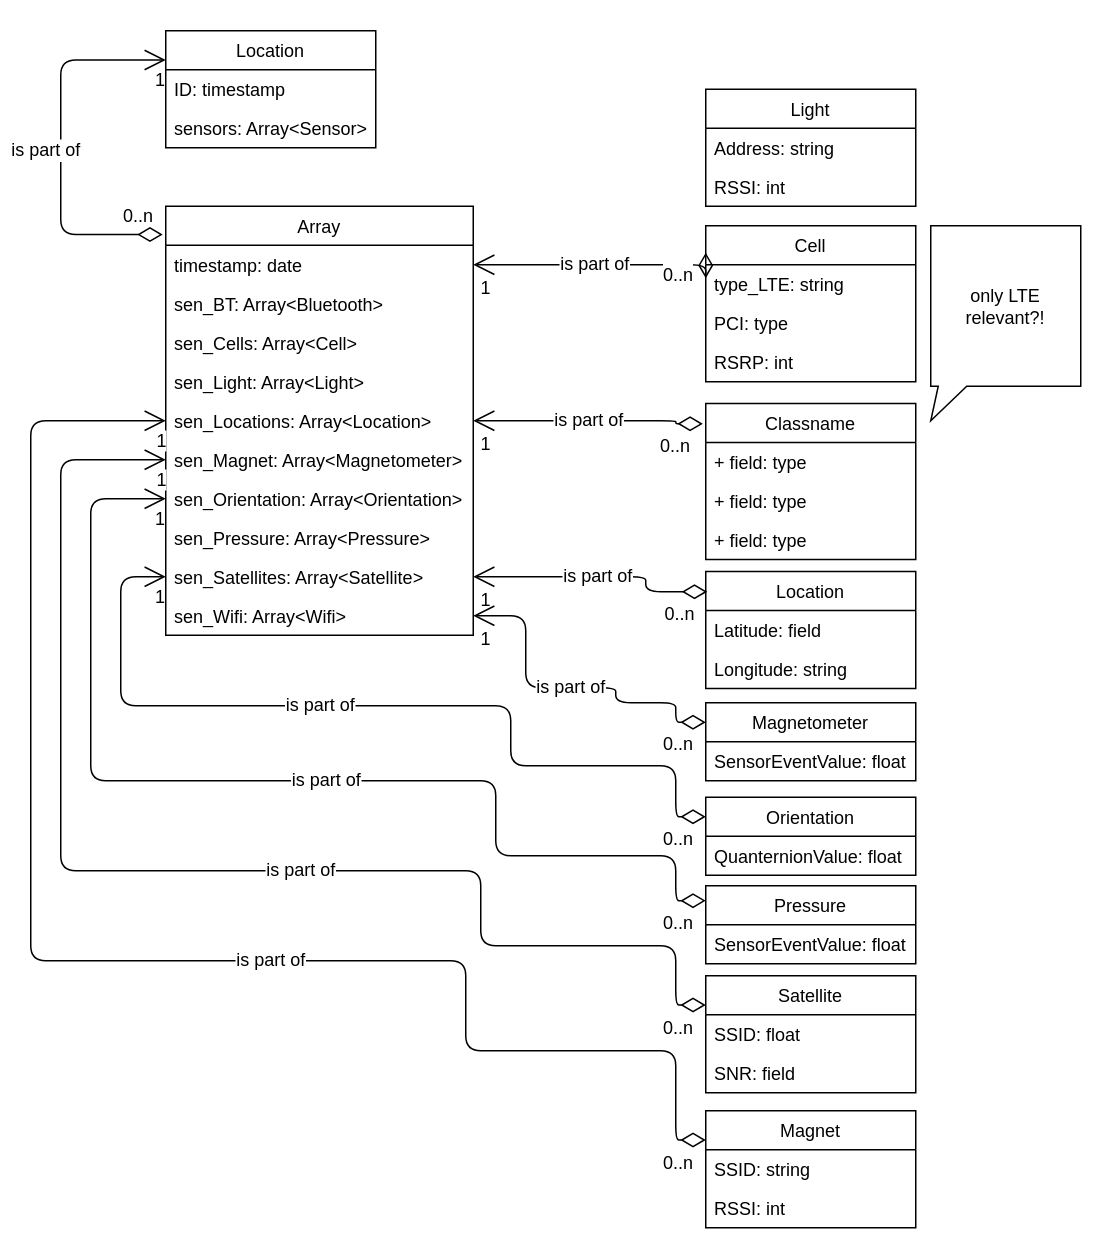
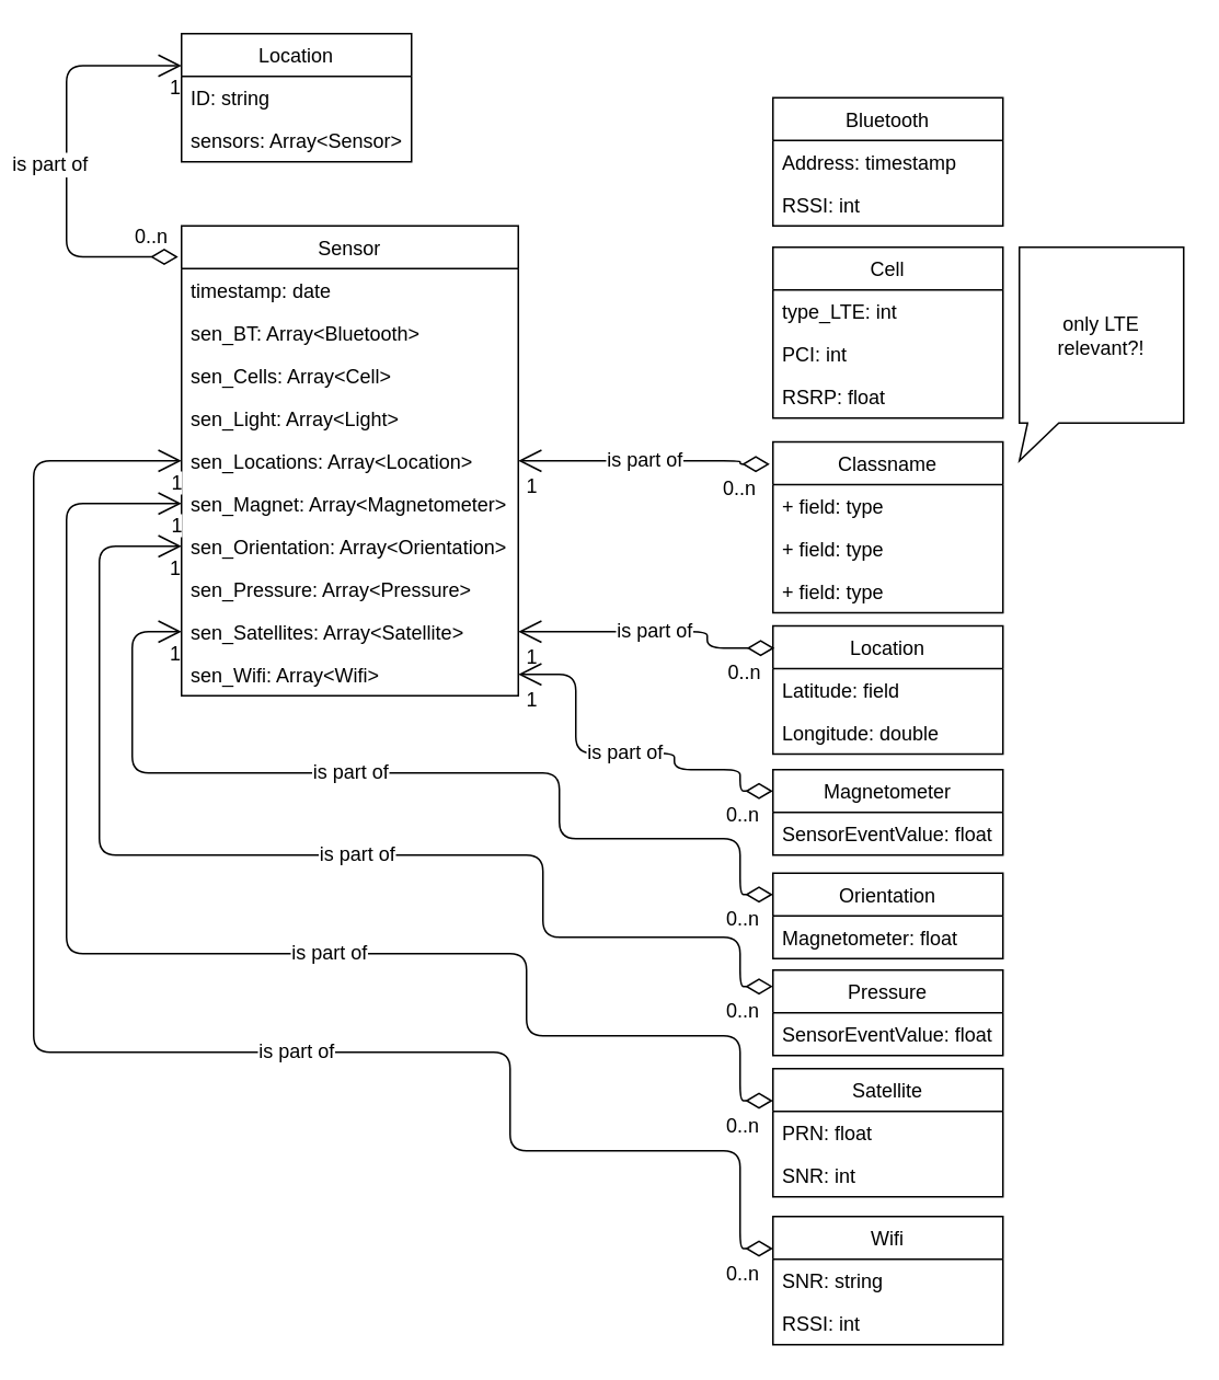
- <mxCell id="3" value="ID: timestamp" style="text;strokeColor=none;fillColor=none;align=left;verticalAlign=top;spacingLeft=4;spacingRight=4;overflow=hidden;rotatable=0;points=[[0,0.5],[1,0.5]];portConstraint=eastwest;" parent="2" vertex="1"><mxGeometry y="26" width="140" height="26" as="geometry" /></mxCell>
+ <mxCell id="3" value="ID: string" style="text;strokeColor=none;fillColor=none;align=left;verticalAlign=top;spacingLeft=4;spacingRight=4;overflow=hidden;rotatable=0;points=[[0,0.5],[1,0.5]];portConstraint=eastwest;" parent="2" vertex="1"><mxGeometry y="26" width="140" height="26" as="geometry" /></mxCell>
- <mxCell id="19" value="Light" style="swimlane;fontStyle=0;childLayout=stackLayout;horizontal=1;startSize=26;fillColor=none;horizontalStack=0;resizeParent=1;resizeParentMax=0;resizeLast=0;collapsible=1;marginBottom=0;" parent="1" vertex="1"><mxGeometry x="470" y="59" width="140" height="78" as="geometry"><mxRectangle x="80" y="157" width="80" height="20" as="alternateBounds" /></mxGeometry></mxCell>
+ <mxCell id="19" value="Bluetooth" style="swimlane;fontStyle=0;childLayout=stackLayout;horizontal=1;startSize=26;fillColor=none;horizontalStack=0;resizeParent=1;resizeParentMax=0;resizeLast=0;collapsible=1;marginBottom=0;" parent="1" vertex="1"><mxGeometry x="470" y="59" width="140" height="78" as="geometry"><mxRectangle x="80" y="157" width="80" height="20" as="alternateBounds" /></mxGeometry></mxCell>
- <mxCell id="20" value="Address: string" style="text;strokeColor=none;fillColor=none;align=left;verticalAlign=top;spacingLeft=4;spacingRight=4;overflow=hidden;rotatable=0;points=[[0,0.5],[1,0.5]];portConstraint=eastwest;" parent="19" vertex="1"><mxGeometry y="26" width="140" height="26" as="geometry" /></mxCell>
+ <mxCell id="20" value="Address: timestamp" style="text;strokeColor=none;fillColor=none;align=left;verticalAlign=top;spacingLeft=4;spacingRight=4;overflow=hidden;rotatable=0;points=[[0,0.5],[1,0.5]];portConstraint=eastwest;" parent="19" vertex="1"><mxGeometry y="26" width="140" height="26" as="geometry" /></mxCell>
- <mxCell id="5" value="Array" style="swimlane;fontStyle=0;childLayout=stackLayout;horizontal=1;startSize=26;fillColor=none;horizontalStack=0;resizeParent=1;resizeParentMax=0;resizeLast=0;collapsible=1;marginBottom=0;" parent="1" vertex="1"><mxGeometry x="110" y="137" width="205" height="286" as="geometry" /></mxCell>
+ <mxCell id="5" value="Sensor" style="swimlane;fontStyle=0;childLayout=stackLayout;horizontal=1;startSize=26;fillColor=none;horizontalStack=0;resizeParent=1;resizeParentMax=0;resizeLast=0;collapsible=1;marginBottom=0;" parent="1" vertex="1"><mxGeometry x="110" y="137" width="205" height="286" as="geometry" /></mxCell>
- <mxCell id="43" value="is part of" style="endArrow=open;html=1;endSize=12;startArrow=diamondThin;startSize=14;startFill=0;edgeStyle=orthogonalEdgeStyle;fontSize=12;exitX=0;exitY=0.173;exitDx=0;exitDy=0;entryX=1;entryY=0.5;entryDx=0;entryDy=0;exitPerimeter=0;" parent="1" source="22" target="6" edge="1"><mxGeometry relative="1" as="geometry"><mxPoint x="470" y="190" as="sourcePoint" /><mxPoint x="318" y="259" as="targetPoint" /><Array as="points"><mxPoint x="470" y="176" /></Array></mxGeometry></mxCell>
- <mxCell id="44" value="0..n" style="resizable=0;html=1;align=left;verticalAlign=top;labelBackgroundColor=#ffffff;fontSize=12;" parent="43" connectable="0" vertex="1"><mxGeometry x="-1" relative="1" as="geometry"><mxPoint x="-30" y="1" as="offset" /></mxGeometry></mxCell>
- <mxCell id="45" value="1" style="resizable=0;html=1;align=right;verticalAlign=top;labelBackgroundColor=#ffffff;fontSize=12;" parent="43" connectable="0" vertex="1"><mxGeometry x="1" relative="1" as="geometry"><mxPoint x="12" y="2" as="offset" /></mxGeometry></mxCell>
- <mxCell id="23" value="type_LTE: string" style="text;strokeColor=none;fillColor=none;align=left;verticalAlign=top;spacingLeft=4;spacingRight=4;overflow=hidden;rotatable=0;points=[[0,0.5],[1,0.5]];portConstraint=eastwest;" parent="22" vertex="1"><mxGeometry y="26" width="140" height="26" as="geometry" /></mxCell>
+ <mxCell id="23" value="type_LTE: int" style="text;strokeColor=none;fillColor=none;align=left;verticalAlign=top;spacingLeft=4;spacingRight=4;overflow=hidden;rotatable=0;points=[[0,0.5],[1,0.5]];portConstraint=eastwest;" parent="22" vertex="1"><mxGeometry y="26" width="140" height="26" as="geometry" /></mxCell>
- <mxCell id="24" value="PCI: type" style="text;strokeColor=none;fillColor=none;align=left;verticalAlign=top;spacingLeft=4;spacingRight=4;overflow=hidden;rotatable=0;points=[[0,0.5],[1,0.5]];portConstraint=eastwest;" parent="22" vertex="1"><mxGeometry y="52" width="140" height="26" as="geometry" /></mxCell>
+ <mxCell id="24" value="PCI: int" style="text;strokeColor=none;fillColor=none;align=left;verticalAlign=top;spacingLeft=4;spacingRight=4;overflow=hidden;rotatable=0;points=[[0,0.5],[1,0.5]];portConstraint=eastwest;" parent="22" vertex="1"><mxGeometry y="52" width="140" height="26" as="geometry" /></mxCell>
- <mxCell id="25" value="RSRP: int" style="text;strokeColor=none;fillColor=none;align=left;verticalAlign=top;spacingLeft=4;spacingRight=4;overflow=hidden;rotatable=0;points=[[0,0.5],[1,0.5]];portConstraint=eastwest;" parent="22" vertex="1"><mxGeometry y="78" width="140" height="26" as="geometry" /></mxCell>
+ <mxCell id="25" value="RSRP: float" style="text;strokeColor=none;fillColor=none;align=left;verticalAlign=top;spacingLeft=4;spacingRight=4;overflow=hidden;rotatable=0;points=[[0,0.5],[1,0.5]];portConstraint=eastwest;" parent="22" vertex="1"><mxGeometry y="78" width="140" height="26" as="geometry" /></mxCell>
- <mxCell id="29" value="Longitude: string" style="text;strokeColor=none;fillColor=none;align=left;verticalAlign=top;spacingLeft=4;spacingRight=4;overflow=hidden;rotatable=0;points=[[0,0.5],[1,0.5]];portConstraint=eastwest;" parent="27" vertex="1"><mxGeometry y="52" width="140" height="26" as="geometry" /></mxCell>
+ <mxCell id="29" value="Longitude: double" style="text;strokeColor=none;fillColor=none;align=left;verticalAlign=top;spacingLeft=4;spacingRight=4;overflow=hidden;rotatable=0;points=[[0,0.5],[1,0.5]];portConstraint=eastwest;" parent="27" vertex="1"><mxGeometry y="52" width="140" height="26" as="geometry" /></mxCell>
- <mxCell id="37" value="QuanternionValue: float" style="text;strokeColor=none;fillColor=none;align=left;verticalAlign=top;spacingLeft=4;spacingRight=4;overflow=hidden;rotatable=0;points=[[0,0.5],[1,0.5]];portConstraint=eastwest;" parent="36" vertex="1"><mxGeometry y="26" width="140" height="26" as="geometry" /></mxCell>
+ <mxCell id="37" value="Magnetometer: float" style="text;strokeColor=none;fillColor=none;align=left;verticalAlign=top;spacingLeft=4;spacingRight=4;overflow=hidden;rotatable=0;points=[[0,0.5],[1,0.5]];portConstraint=eastwest;" parent="36" vertex="1"><mxGeometry y="26" width="140" height="26" as="geometry" /></mxCell>
- <mxCell id="41" value="SSID: float" style="text;strokeColor=none;fillColor=none;align=left;verticalAlign=top;spacingLeft=4;spacingRight=4;overflow=hidden;rotatable=0;points=[[0,0.5],[1,0.5]];portConstraint=eastwest;" parent="40" vertex="1"><mxGeometry y="26" width="140" height="26" as="geometry" /></mxCell>
+ <mxCell id="41" value="PRN: float" style="text;strokeColor=none;fillColor=none;align=left;verticalAlign=top;spacingLeft=4;spacingRight=4;overflow=hidden;rotatable=0;points=[[0,0.5],[1,0.5]];portConstraint=eastwest;" parent="40" vertex="1"><mxGeometry y="26" width="140" height="26" as="geometry" /></mxCell>
- <mxCell id="42" value="SNR: field" style="text;strokeColor=none;fillColor=none;align=left;verticalAlign=top;spacingLeft=4;spacingRight=4;overflow=hidden;rotatable=0;points=[[0,0.5],[1,0.5]];portConstraint=eastwest;" parent="40" vertex="1"><mxGeometry y="52" width="140" height="26" as="geometry" /></mxCell>
+ <mxCell id="42" value="SNR: int" style="text;strokeColor=none;fillColor=none;align=left;verticalAlign=top;spacingLeft=4;spacingRight=4;overflow=hidden;rotatable=0;points=[[0,0.5],[1,0.5]];portConstraint=eastwest;" parent="40" vertex="1"><mxGeometry y="52" width="140" height="26" as="geometry" /></mxCell>
- <mxCell id="16" value="Magnet" style="swimlane;fontStyle=0;childLayout=stackLayout;horizontal=1;startSize=26;fillColor=none;horizontalStack=0;resizeParent=1;resizeParentMax=0;resizeLast=0;collapsible=1;marginBottom=0;" parent="1" vertex="1"><mxGeometry x="470" y="740" width="140" height="78" as="geometry"><mxRectangle x="480" y="34" width="50" height="26" as="alternateBounds" /></mxGeometry></mxCell>
+ <mxCell id="16" value="Wifi" style="swimlane;fontStyle=0;childLayout=stackLayout;horizontal=1;startSize=26;fillColor=none;horizontalStack=0;resizeParent=1;resizeParentMax=0;resizeLast=0;collapsible=1;marginBottom=0;" parent="1" vertex="1"><mxGeometry x="470" y="740" width="140" height="78" as="geometry"><mxRectangle x="480" y="34" width="50" height="26" as="alternateBounds" /></mxGeometry></mxCell>
- <mxCell id="17" value="SSID: string" style="text;strokeColor=none;fillColor=none;align=left;verticalAlign=top;spacingLeft=4;spacingRight=4;overflow=hidden;rotatable=0;points=[[0,0.5],[1,0.5]];portConstraint=eastwest;" parent="16" vertex="1"><mxGeometry y="26" width="140" height="26" as="geometry" /></mxCell>
+ <mxCell id="17" value="SNR: string" style="text;strokeColor=none;fillColor=none;align=left;verticalAlign=top;spacingLeft=4;spacingRight=4;overflow=hidden;rotatable=0;points=[[0,0.5],[1,0.5]];portConstraint=eastwest;" parent="16" vertex="1"><mxGeometry y="26" width="140" height="26" as="geometry" /></mxCell>
